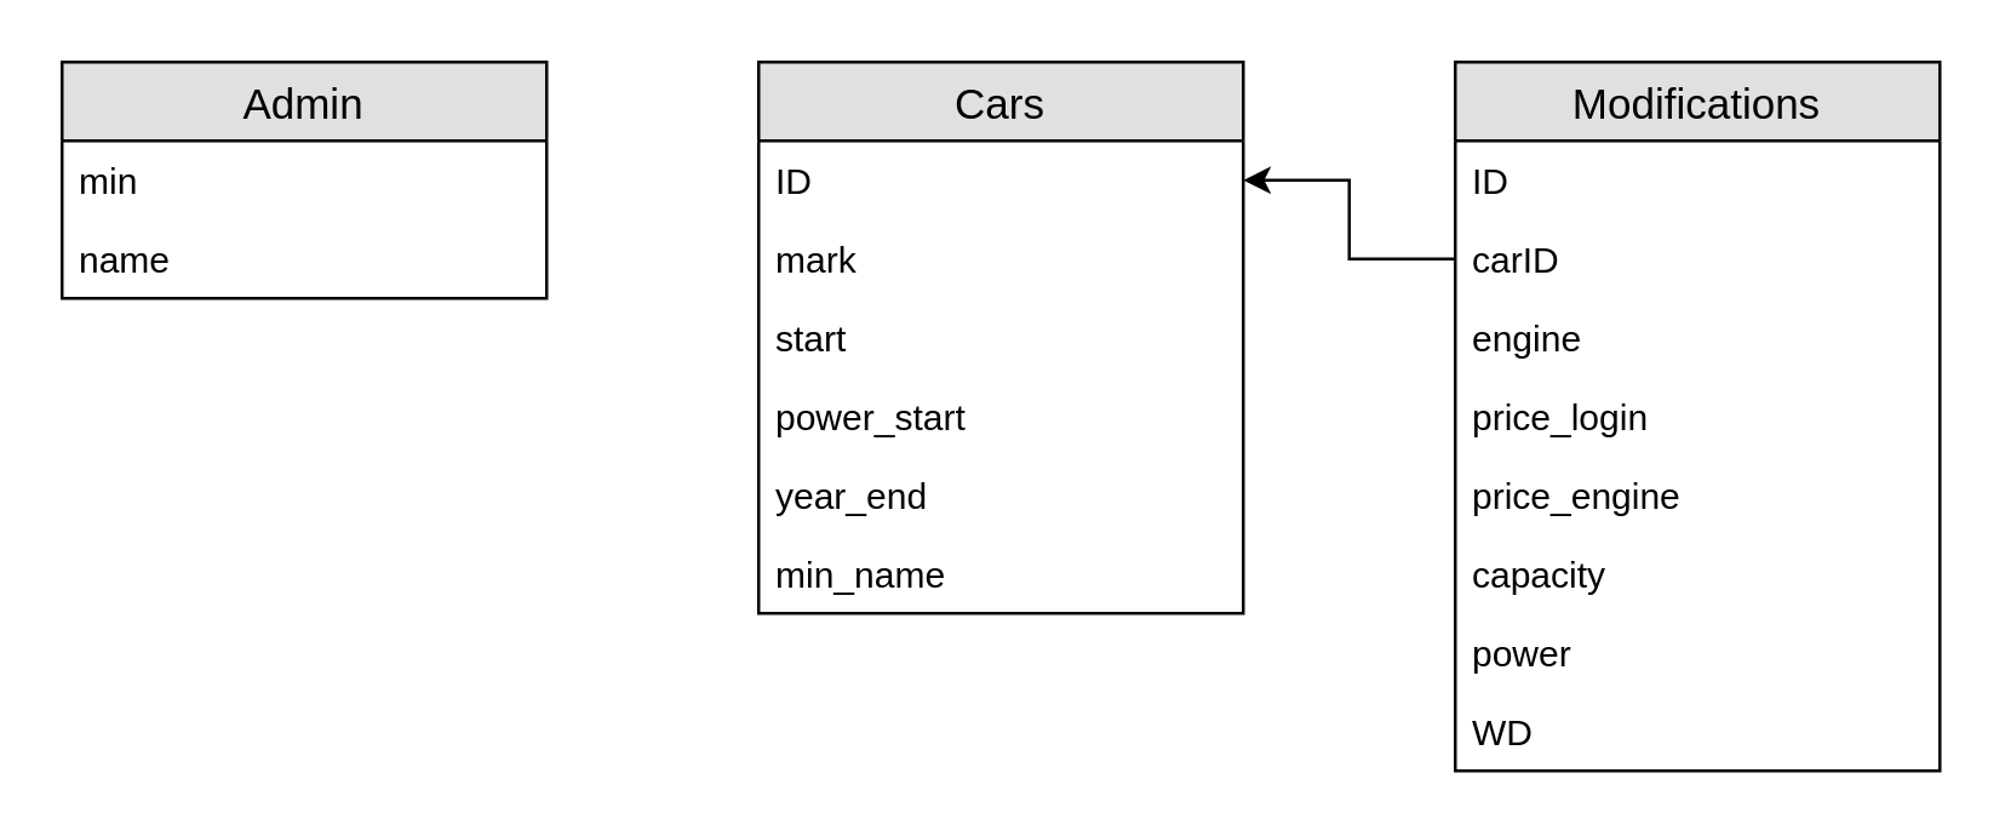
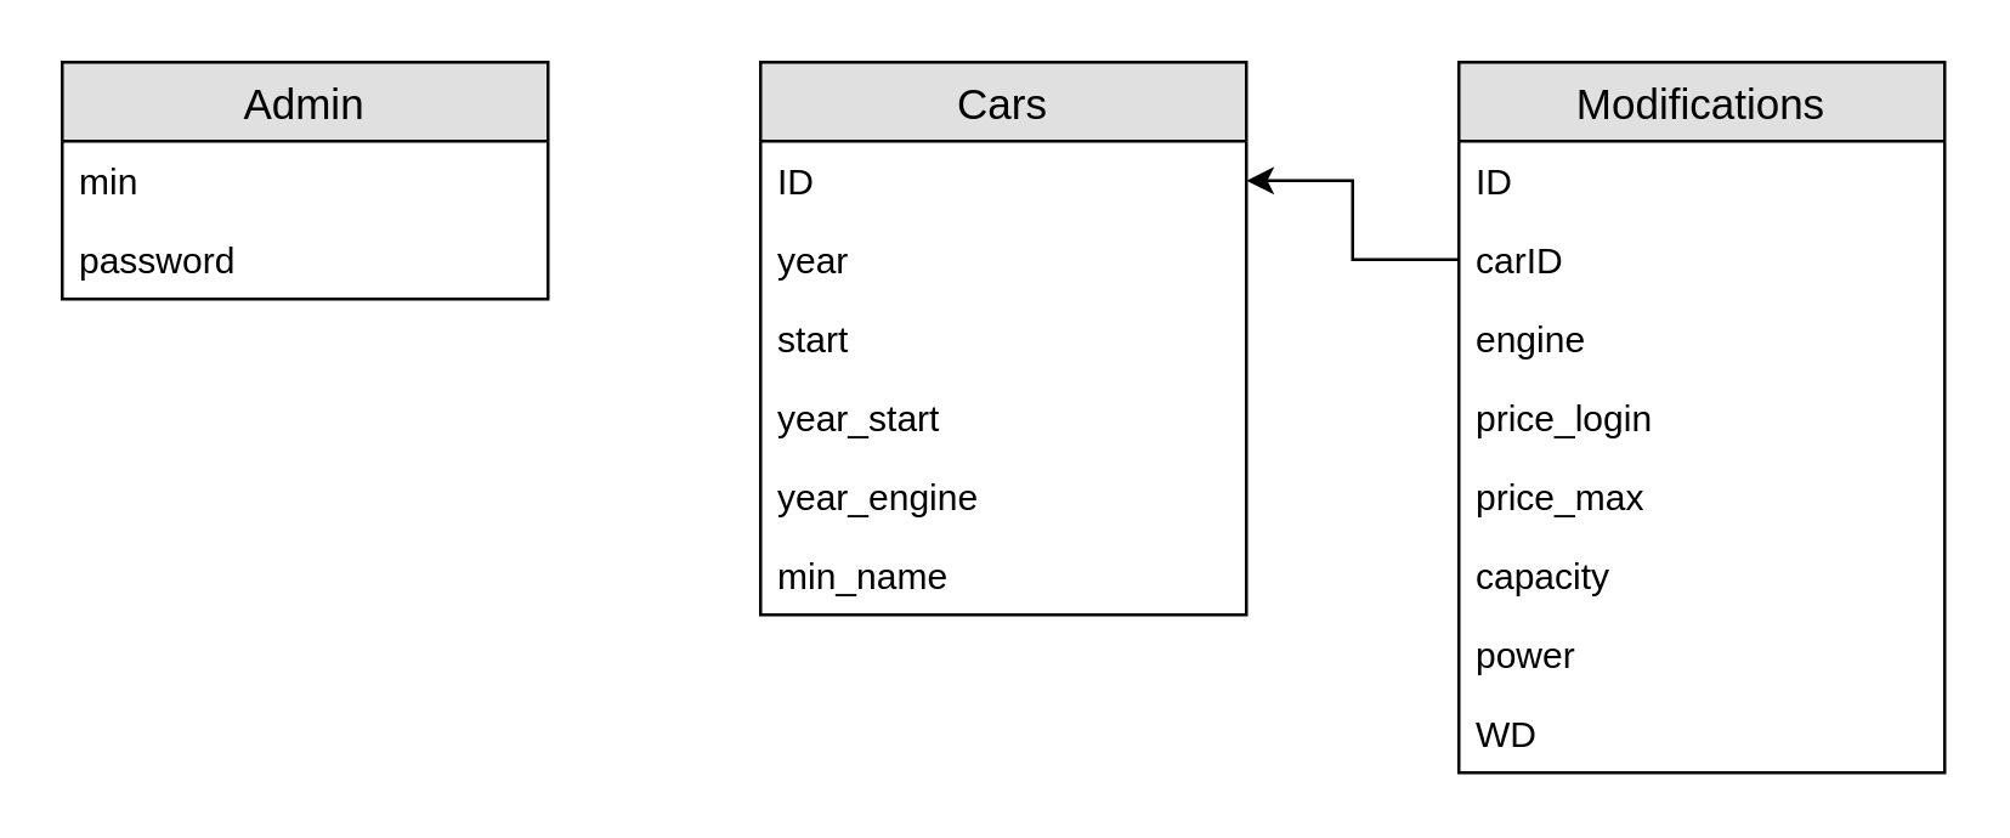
- <mxCell id="20" value="name" style="text;strokeColor=none;fillColor=none;spacingLeft=4;spacingRight=4;overflow=hidden;rotatable=0;points=[[0,0.5],[1,0.5]];portConstraint=eastwest;fontSize=12;" vertex="1" parent="18"><mxGeometry y="52" width="160" height="26" as="geometry" /></mxCell>
+ <mxCell id="20" value="password" style="text;strokeColor=none;fillColor=none;spacingLeft=4;spacingRight=4;overflow=hidden;rotatable=0;points=[[0,0.5],[1,0.5]];portConstraint=eastwest;fontSize=12;" vertex="1" parent="18"><mxGeometry y="52" width="160" height="26" as="geometry" /></mxCell>
- <mxCell id="13" value="mark" style="text;strokeColor=none;fillColor=none;spacingLeft=4;spacingRight=4;overflow=hidden;rotatable=0;points=[[0,0.5],[1,0.5]];portConstraint=eastwest;fontSize=12;" vertex="1" parent="11"><mxGeometry y="52" width="160" height="26" as="geometry" /></mxCell>
+ <mxCell id="13" value="year" style="text;strokeColor=none;fillColor=none;spacingLeft=4;spacingRight=4;overflow=hidden;rotatable=0;points=[[0,0.5],[1,0.5]];portConstraint=eastwest;fontSize=12;" vertex="1" parent="11"><mxGeometry y="52" width="160" height="26" as="geometry" /></mxCell>
- <mxCell id="15" value="power_start" style="text;strokeColor=none;fillColor=none;spacingLeft=4;spacingRight=4;overflow=hidden;rotatable=0;points=[[0,0.5],[1,0.5]];portConstraint=eastwest;fontSize=12;" vertex="1" parent="11"><mxGeometry y="104" width="160" height="26" as="geometry" /></mxCell>
+ <mxCell id="15" value="year_start" style="text;strokeColor=none;fillColor=none;spacingLeft=4;spacingRight=4;overflow=hidden;rotatable=0;points=[[0,0.5],[1,0.5]];portConstraint=eastwest;fontSize=12;" vertex="1" parent="11"><mxGeometry y="104" width="160" height="26" as="geometry" /></mxCell>
- <mxCell id="16" value="year_end" style="text;strokeColor=none;fillColor=none;spacingLeft=4;spacingRight=4;overflow=hidden;rotatable=0;points=[[0,0.5],[1,0.5]];portConstraint=eastwest;fontSize=12;" vertex="1" parent="11"><mxGeometry y="130" width="160" height="26" as="geometry" /></mxCell>
+ <mxCell id="16" value="year_engine" style="text;strokeColor=none;fillColor=none;spacingLeft=4;spacingRight=4;overflow=hidden;rotatable=0;points=[[0,0.5],[1,0.5]];portConstraint=eastwest;fontSize=12;" vertex="1" parent="11"><mxGeometry y="130" width="160" height="26" as="geometry" /></mxCell>
- <mxCell id="7" value="price_engine" style="text;strokeColor=none;fillColor=none;spacingLeft=4;spacingRight=4;overflow=hidden;rotatable=0;points=[[0,0.5],[1,0.5]];portConstraint=eastwest;fontSize=12;" vertex="1" parent="2"><mxGeometry y="130" width="160" height="26" as="geometry" /></mxCell>
+ <mxCell id="7" value="price_max" style="text;strokeColor=none;fillColor=none;spacingLeft=4;spacingRight=4;overflow=hidden;rotatable=0;points=[[0,0.5],[1,0.5]];portConstraint=eastwest;fontSize=12;" vertex="1" parent="2"><mxGeometry y="130" width="160" height="26" as="geometry" /></mxCell>
